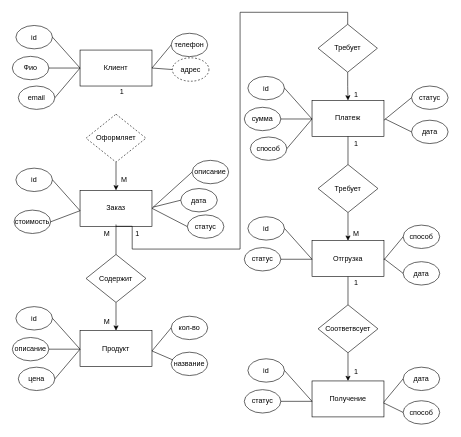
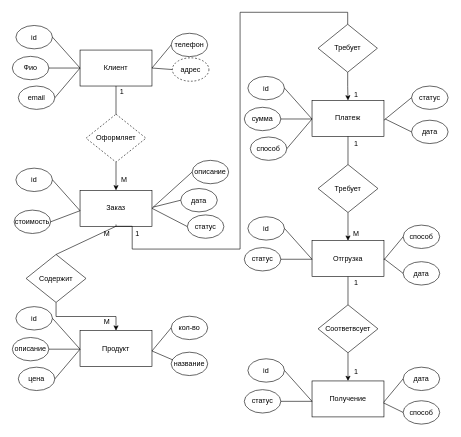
+ <mxCell id="19" value="" style="endArrow=none;html=1;rounded=0;entryX=0.5;entryY=0;entryDx=0;entryDy=0;exitX=0.5;exitY=1;exitDx=0;exitDy=0;" parent="1" source="2" target="4" edge="1"><mxGeometry width="50" height="50" relative="1" as="geometry"><mxPoint x="206" y="125" as="sourcePoint" /><mxPoint x="212" y="172" as="targetPoint" /></mxGeometry></mxCell>
- <mxCell id="7" value="Содержит" style="rhombus;whiteSpace=wrap;html=1;" parent="1" vertex="1"><mxGeometry x="143" y="424" width="100" height="80" as="geometry" /></mxCell>
+ <mxCell id="7" value="Содержит" style="rhombus;whiteSpace=wrap;html=1;" parent="1" vertex="1"><mxGeometry x="43" y="424" width="100" height="80" as="geometry" /></mxCell>
